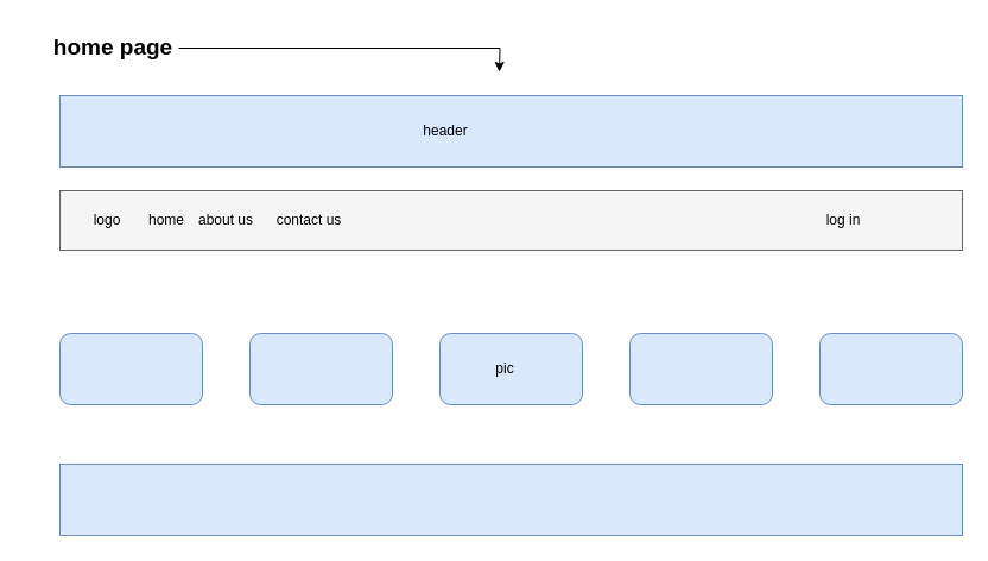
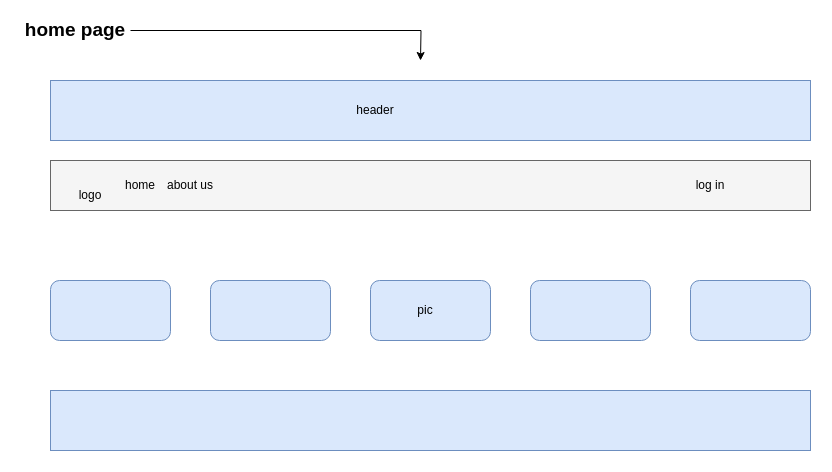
- <mxCell id="4" value="&lt;b&gt;&lt;font style=&quot;font-size: 19px&quot;&gt;home page&lt;/font&gt;&lt;/b&gt;" style="text;html=1;strokeColor=none;fillColor=none;align=center;verticalAlign=middle;whiteSpace=wrap;rounded=0;" vertex="1" parent="1"><mxGeometry x="40" y="30" width="110" height="20" as="geometry" /></mxCell>
+ <mxCell id="4" value="&lt;b&gt;&lt;font style=&quot;font-size: 19px&quot;&gt;home page&lt;/font&gt;&lt;/b&gt;" style="text;html=1;strokeColor=none;fillColor=none;align=center;verticalAlign=middle;whiteSpace=wrap;rounded=0;" vertex="1" parent="1"><mxGeometry x="20" y="20" width="110" height="20" as="geometry" /></mxCell>
- <mxCell id="13" value="logo" style="text;html=1;strokeColor=none;fillColor=none;align=center;verticalAlign=middle;whiteSpace=wrap;rounded=0;" vertex="1" parent="1"><mxGeometry x="70" y="175" width="40" height="20" as="geometry" /></mxCell>
+ <mxCell id="13" value="logo" style="text;html=1;strokeColor=none;fillColor=none;align=center;verticalAlign=middle;whiteSpace=wrap;rounded=0;" vertex="1" parent="1"><mxGeometry x="70" y="185" width="40" height="20" as="geometry" /></mxCell>
- <mxCell id="14" value="contact us" style="text;html=1;strokeColor=none;fillColor=none;align=center;verticalAlign=middle;whiteSpace=wrap;rounded=0;" vertex="1" parent="1"><mxGeometry x="230" y="175" width="60" height="20" as="geometry" /></mxCell>
